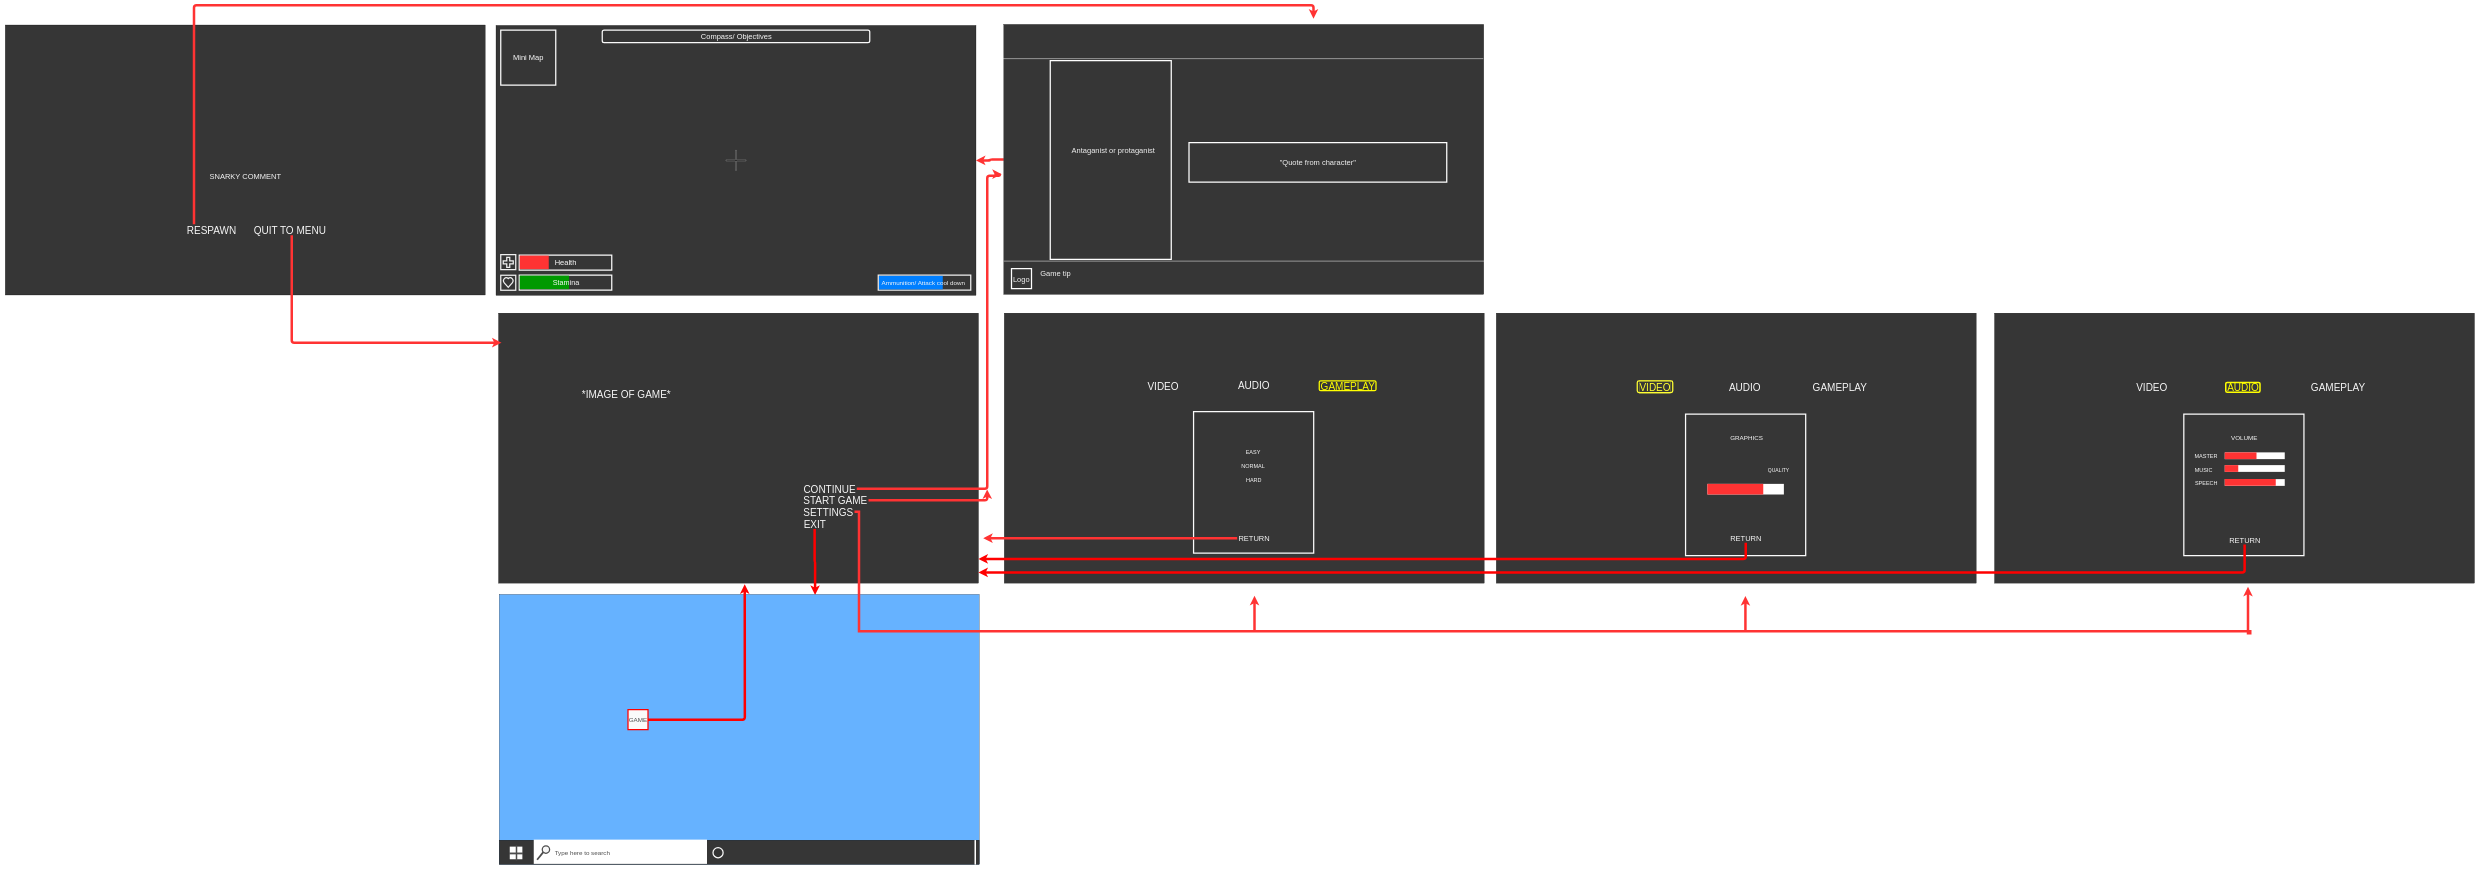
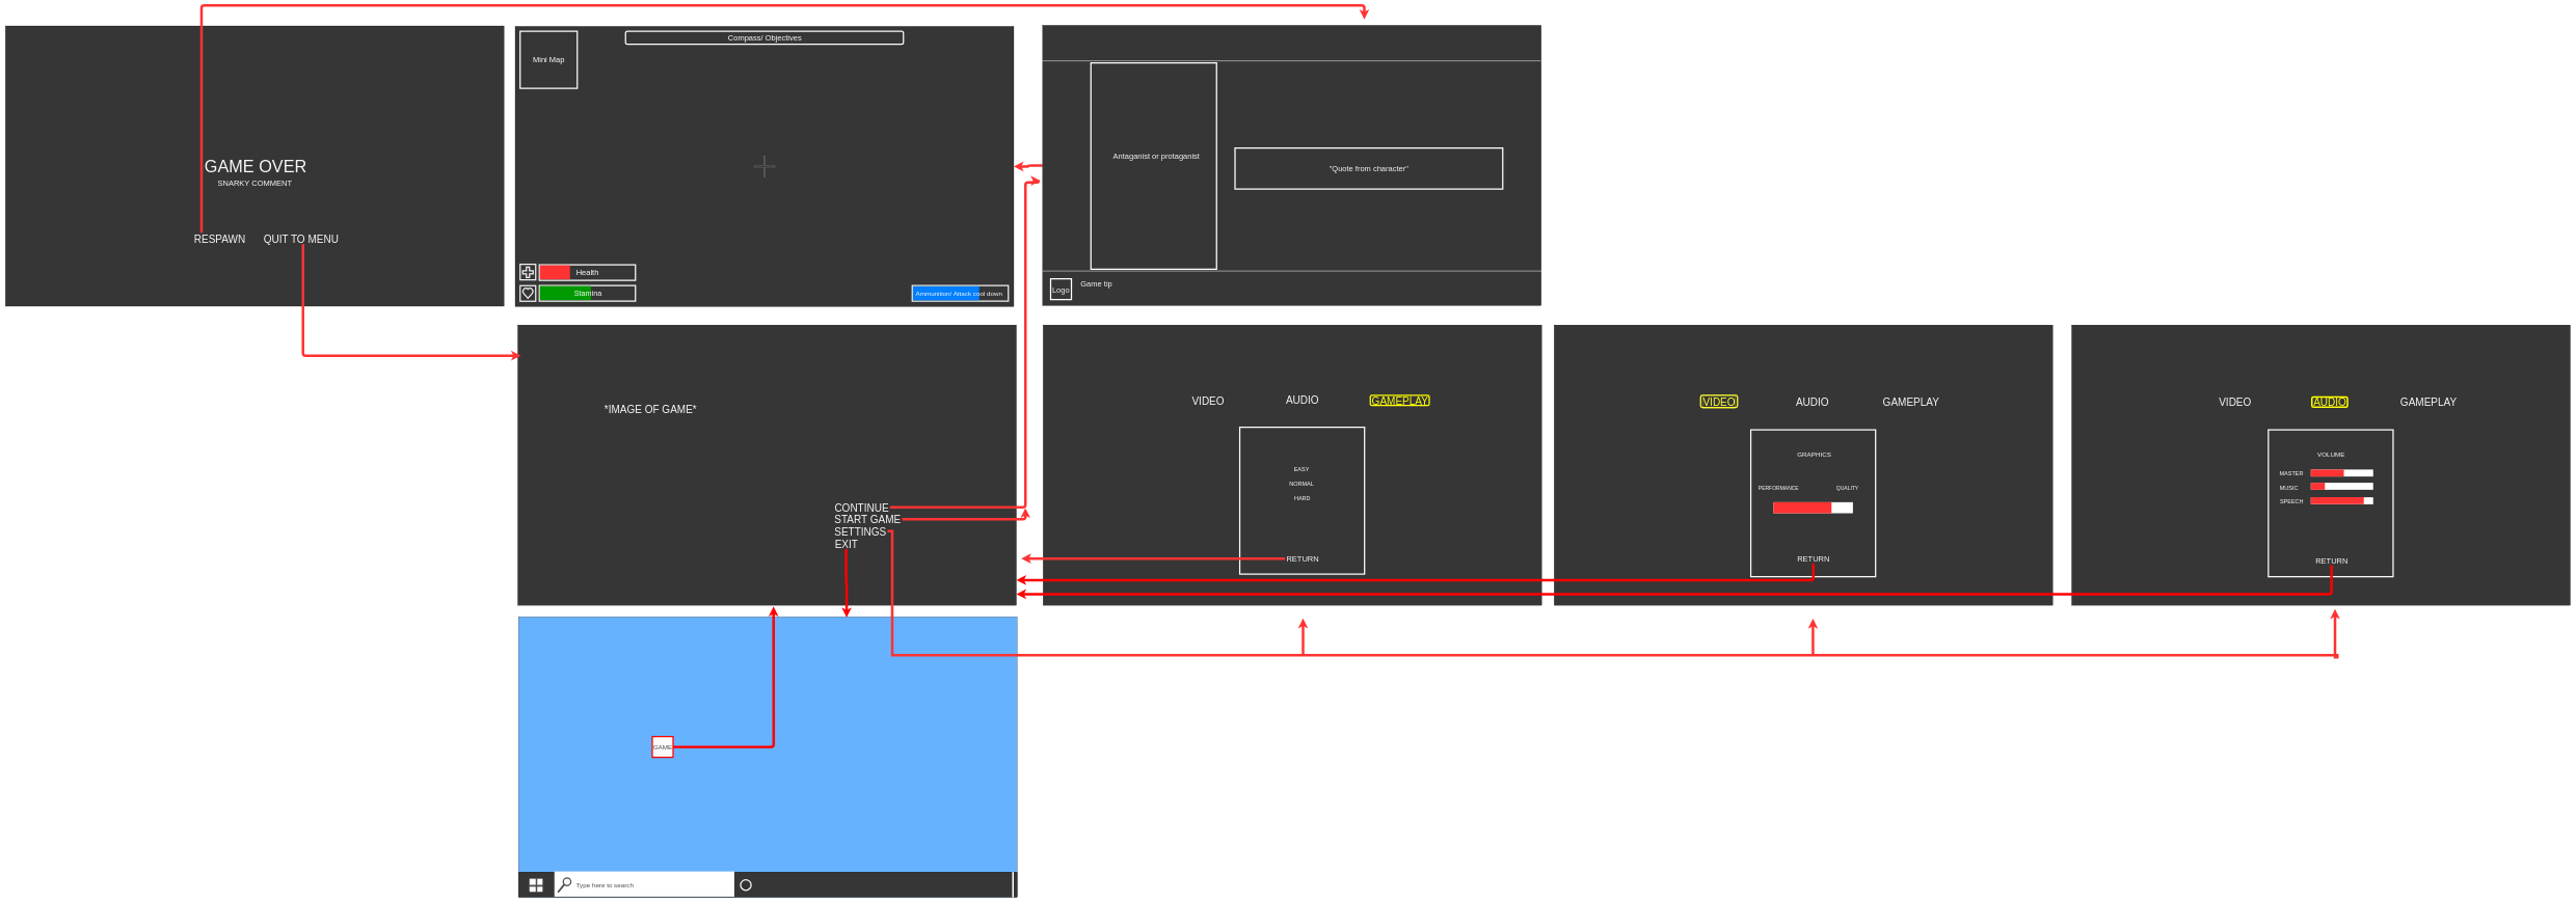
+ <mxCell id="80" value="&lt;font style=&quot;font-size: 65px;&quot;&gt;GAME OVER&lt;/font&gt;" style="text;html=1;resizable=0;autosize=1;align=center;verticalAlign=middle;points=[];fillColor=none;strokeColor=none;rounded=0;labelBackgroundColor=none;fontSize=25;fontColor=#F7F7F7;" vertex="1" parent="1"><mxGeometry x="781" y="617.5" width="404" height="48" as="geometry" /></mxCell>
+ <mxCell id="71" value="&lt;font style=&quot;font-size: 20px;&quot; color=&quot;#ffffff&quot;&gt;PERFORMANCE&lt;/font&gt;" style="text;html=1;resizable=0;autosize=1;align=center;verticalAlign=middle;points=[];fillColor=none;strokeColor=none;rounded=0;" vertex="1" parent="1"><mxGeometry x="6765" y="1868" width="166" height="21" as="geometry" /></mxCell>
